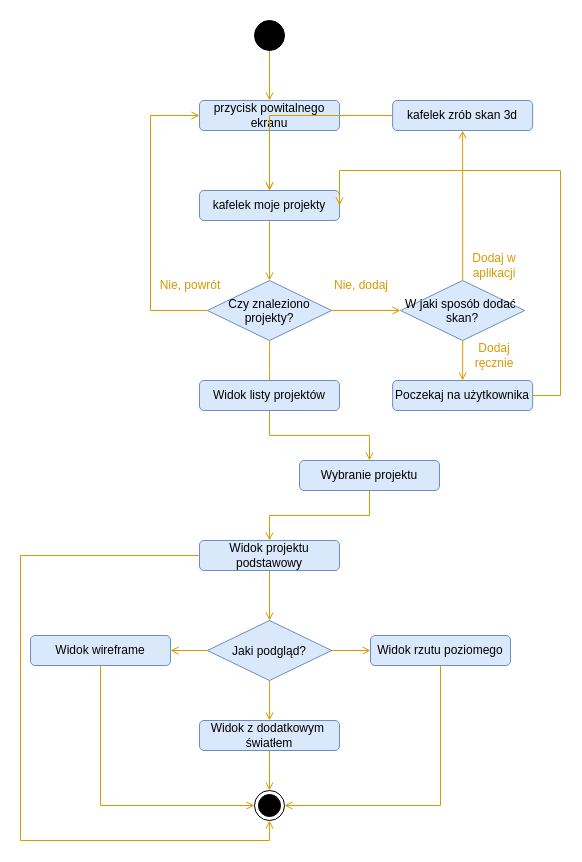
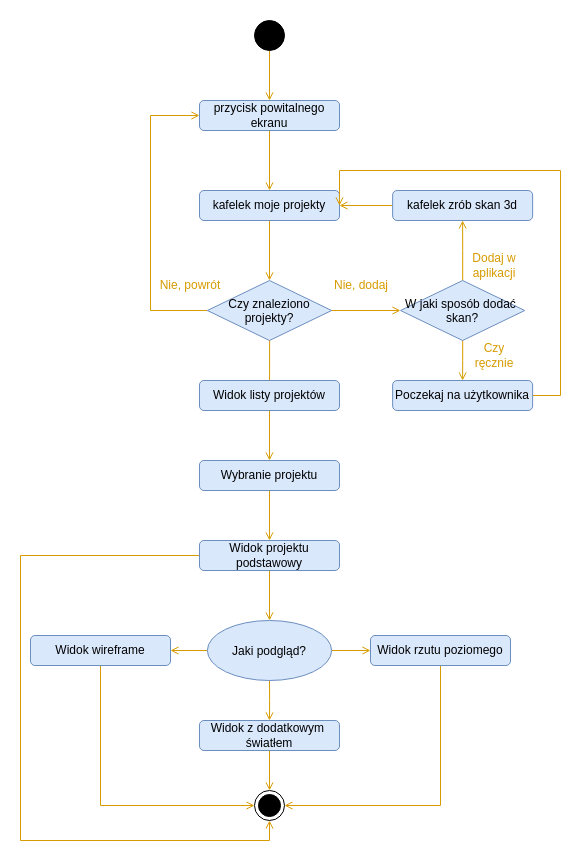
- <mxCell id="22" value="kafelek zrób skan 3d" style="rounded=1;whiteSpace=wrap;html=1;fillColor=#dae8fc;strokeColor=#6c8ebf;" vertex="1" parent="1"><mxGeometry x="392.13" y="100" width="140" height="30" as="geometry" /></mxCell>
+ <mxCell id="22" value="kafelek zrób skan 3d" style="rounded=1;whiteSpace=wrap;html=1;fillColor=#dae8fc;strokeColor=#6c8ebf;" vertex="1" parent="1"><mxGeometry x="392.13" y="190" width="140" height="30" as="geometry" /></mxCell>
- <mxCell id="30" value="&lt;font color=&quot;#d79b00&quot;&gt;Dodaj ręcznie&lt;/font&gt;" style="text;html=1;strokeColor=none;fillColor=none;align=center;verticalAlign=middle;whiteSpace=wrap;rounded=0;" vertex="1" parent="1"><mxGeometry x="464.25" y="340" width="60" height="30" as="geometry" /></mxCell>
+ <mxCell id="30" value="&lt;font color=&quot;#d79b00&quot;&gt;Czy ręcznie&lt;/font&gt;" style="text;html=1;strokeColor=none;fillColor=none;align=center;verticalAlign=middle;whiteSpace=wrap;rounded=0;" vertex="1" parent="1"><mxGeometry x="464.25" y="340" width="60" height="30" as="geometry" /></mxCell>
- <mxCell id="12" value="Wybranie projektu" style="rounded=1;whiteSpace=wrap;html=1;fillColor=#dae8fc;strokeColor=#6c8ebf;" parent="1" vertex="1"><mxGeometry x="298.99" y="460" width="140" height="30" as="geometry" /></mxCell>
+ <mxCell id="12" value="Wybranie projektu" style="rounded=1;whiteSpace=wrap;html=1;fillColor=#dae8fc;strokeColor=#6c8ebf;" parent="1" vertex="1"><mxGeometry x="198.99" y="460" width="140" height="30" as="geometry" /></mxCell>
- <mxCell id="34" value="Jaki podgląd?" style="rhombus;fillColor=#dae8fc;strokeColor=#6c8ebf;" vertex="1" parent="1"><mxGeometry x="206.87" y="620" width="124.25" height="60" as="geometry" /></mxCell>
+ <mxCell id="34" value="Jaki podgląd?" style="ellipse;fillColor=#dae8fc;strokeColor=#6c8ebf;" vertex="1" parent="1"><mxGeometry x="206.87" y="620" width="124.25" height="60" as="geometry" /></mxCell>
